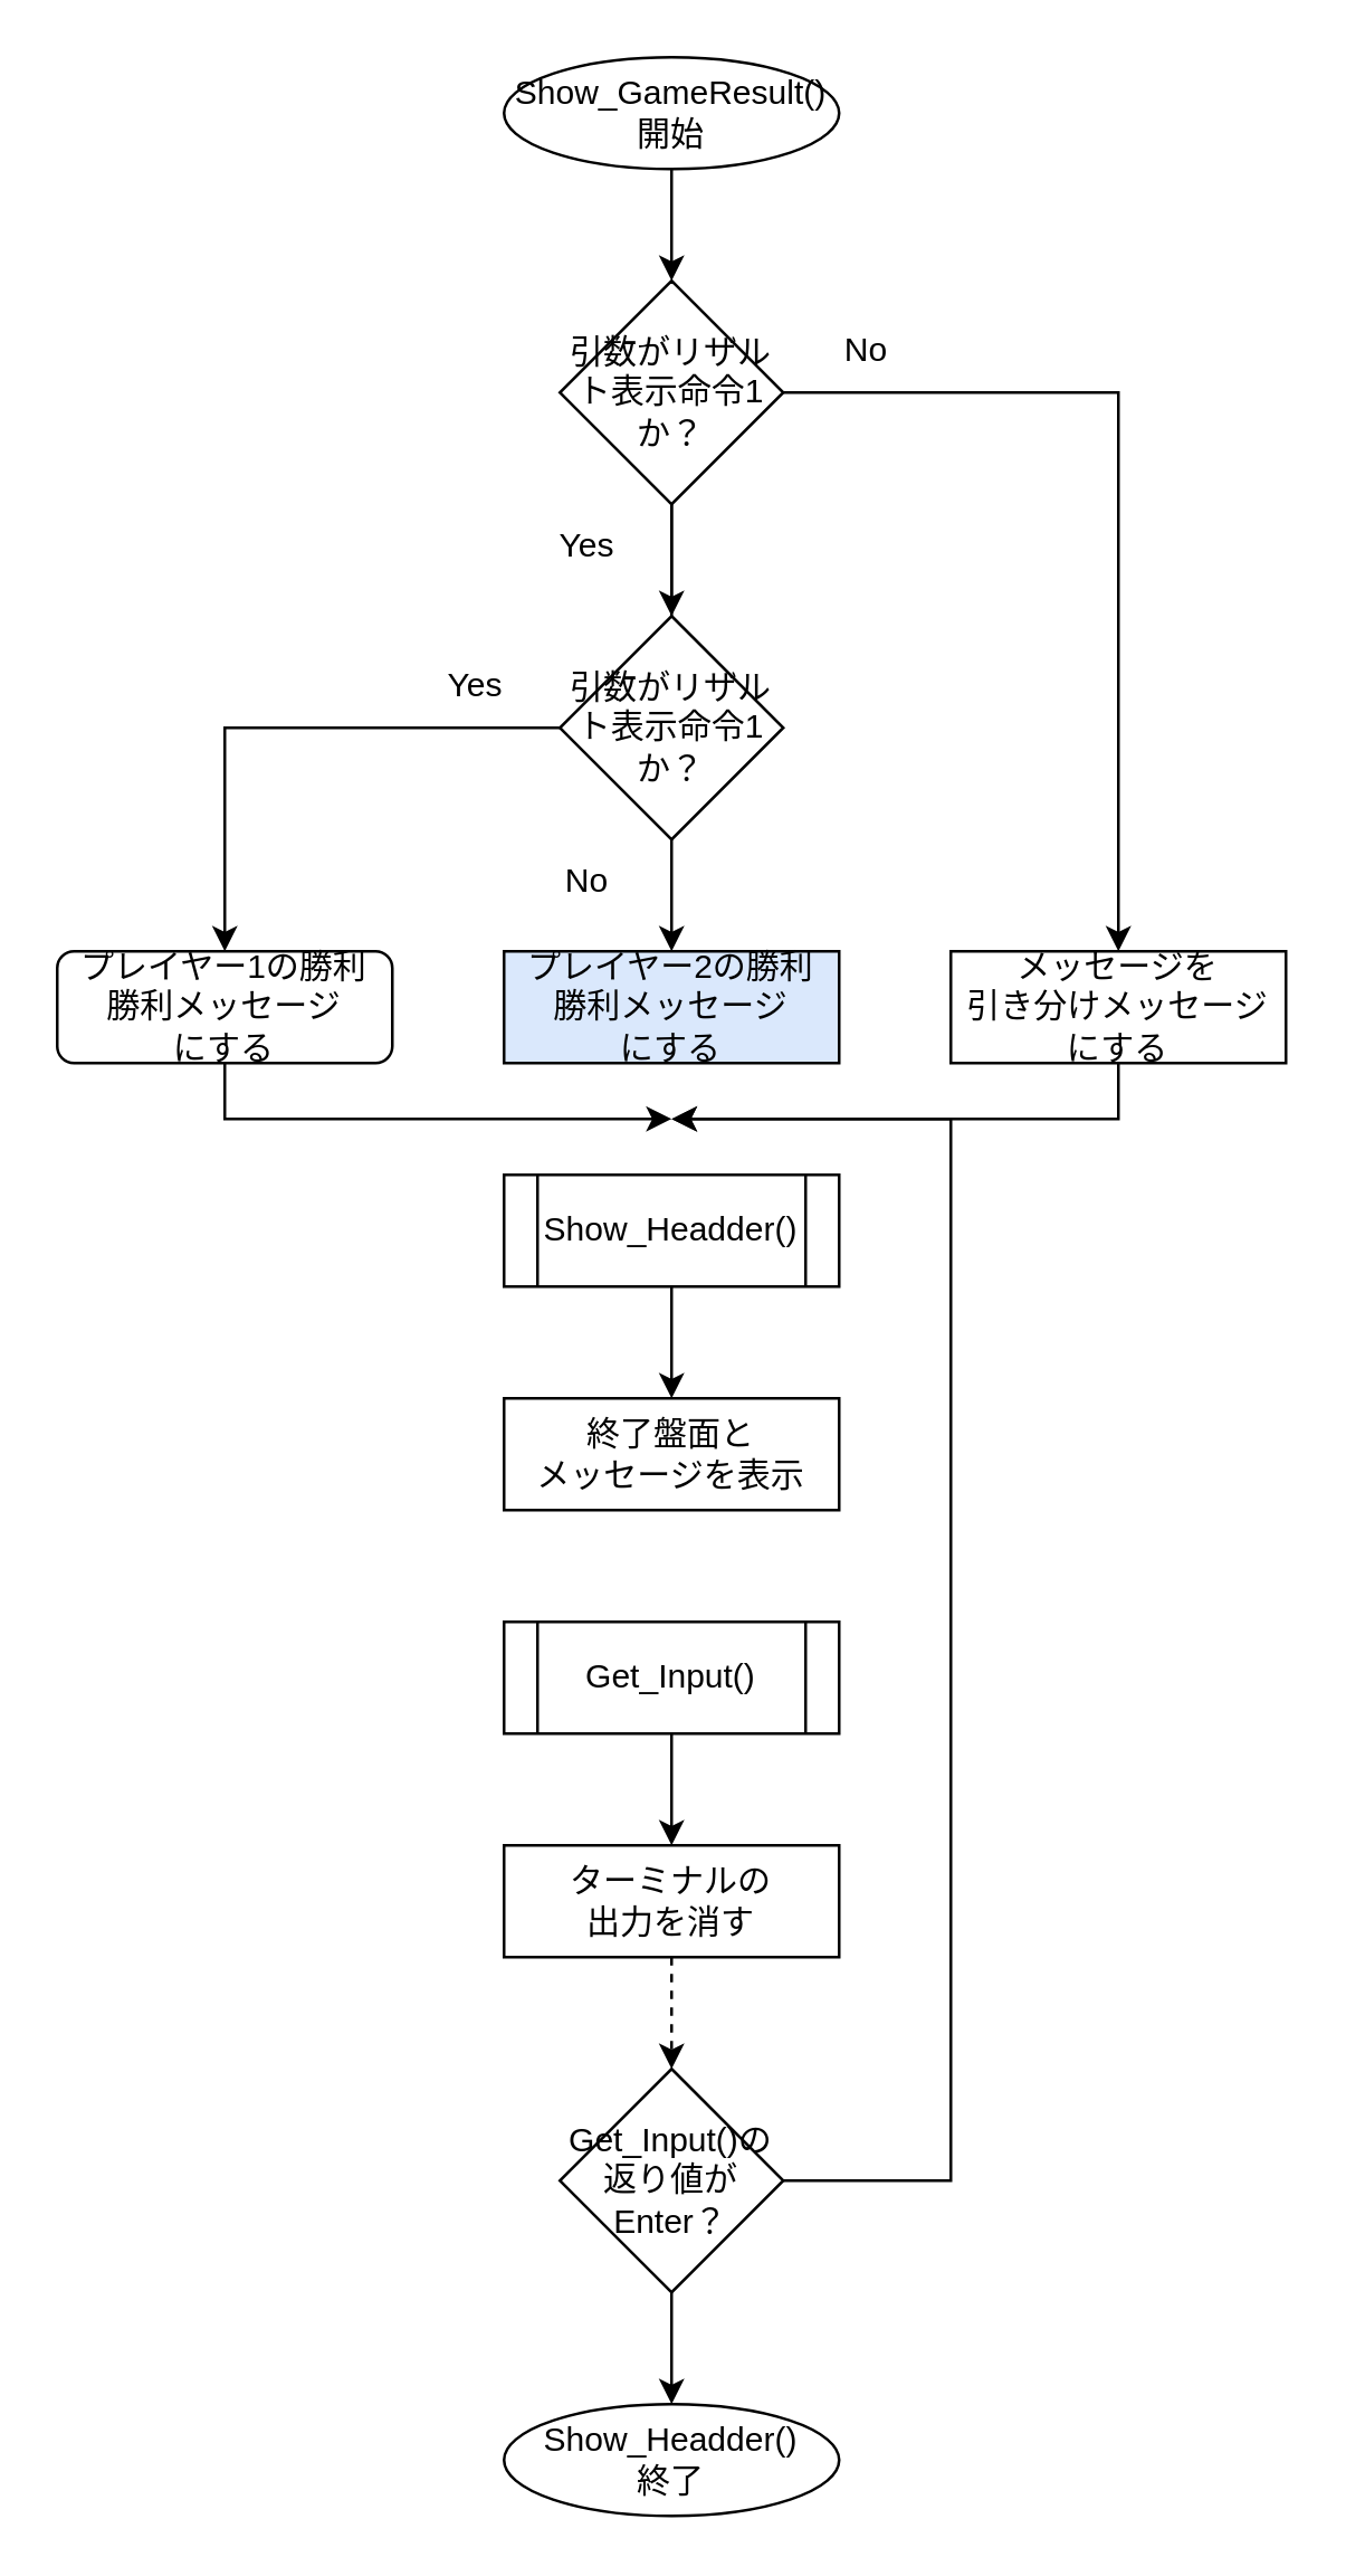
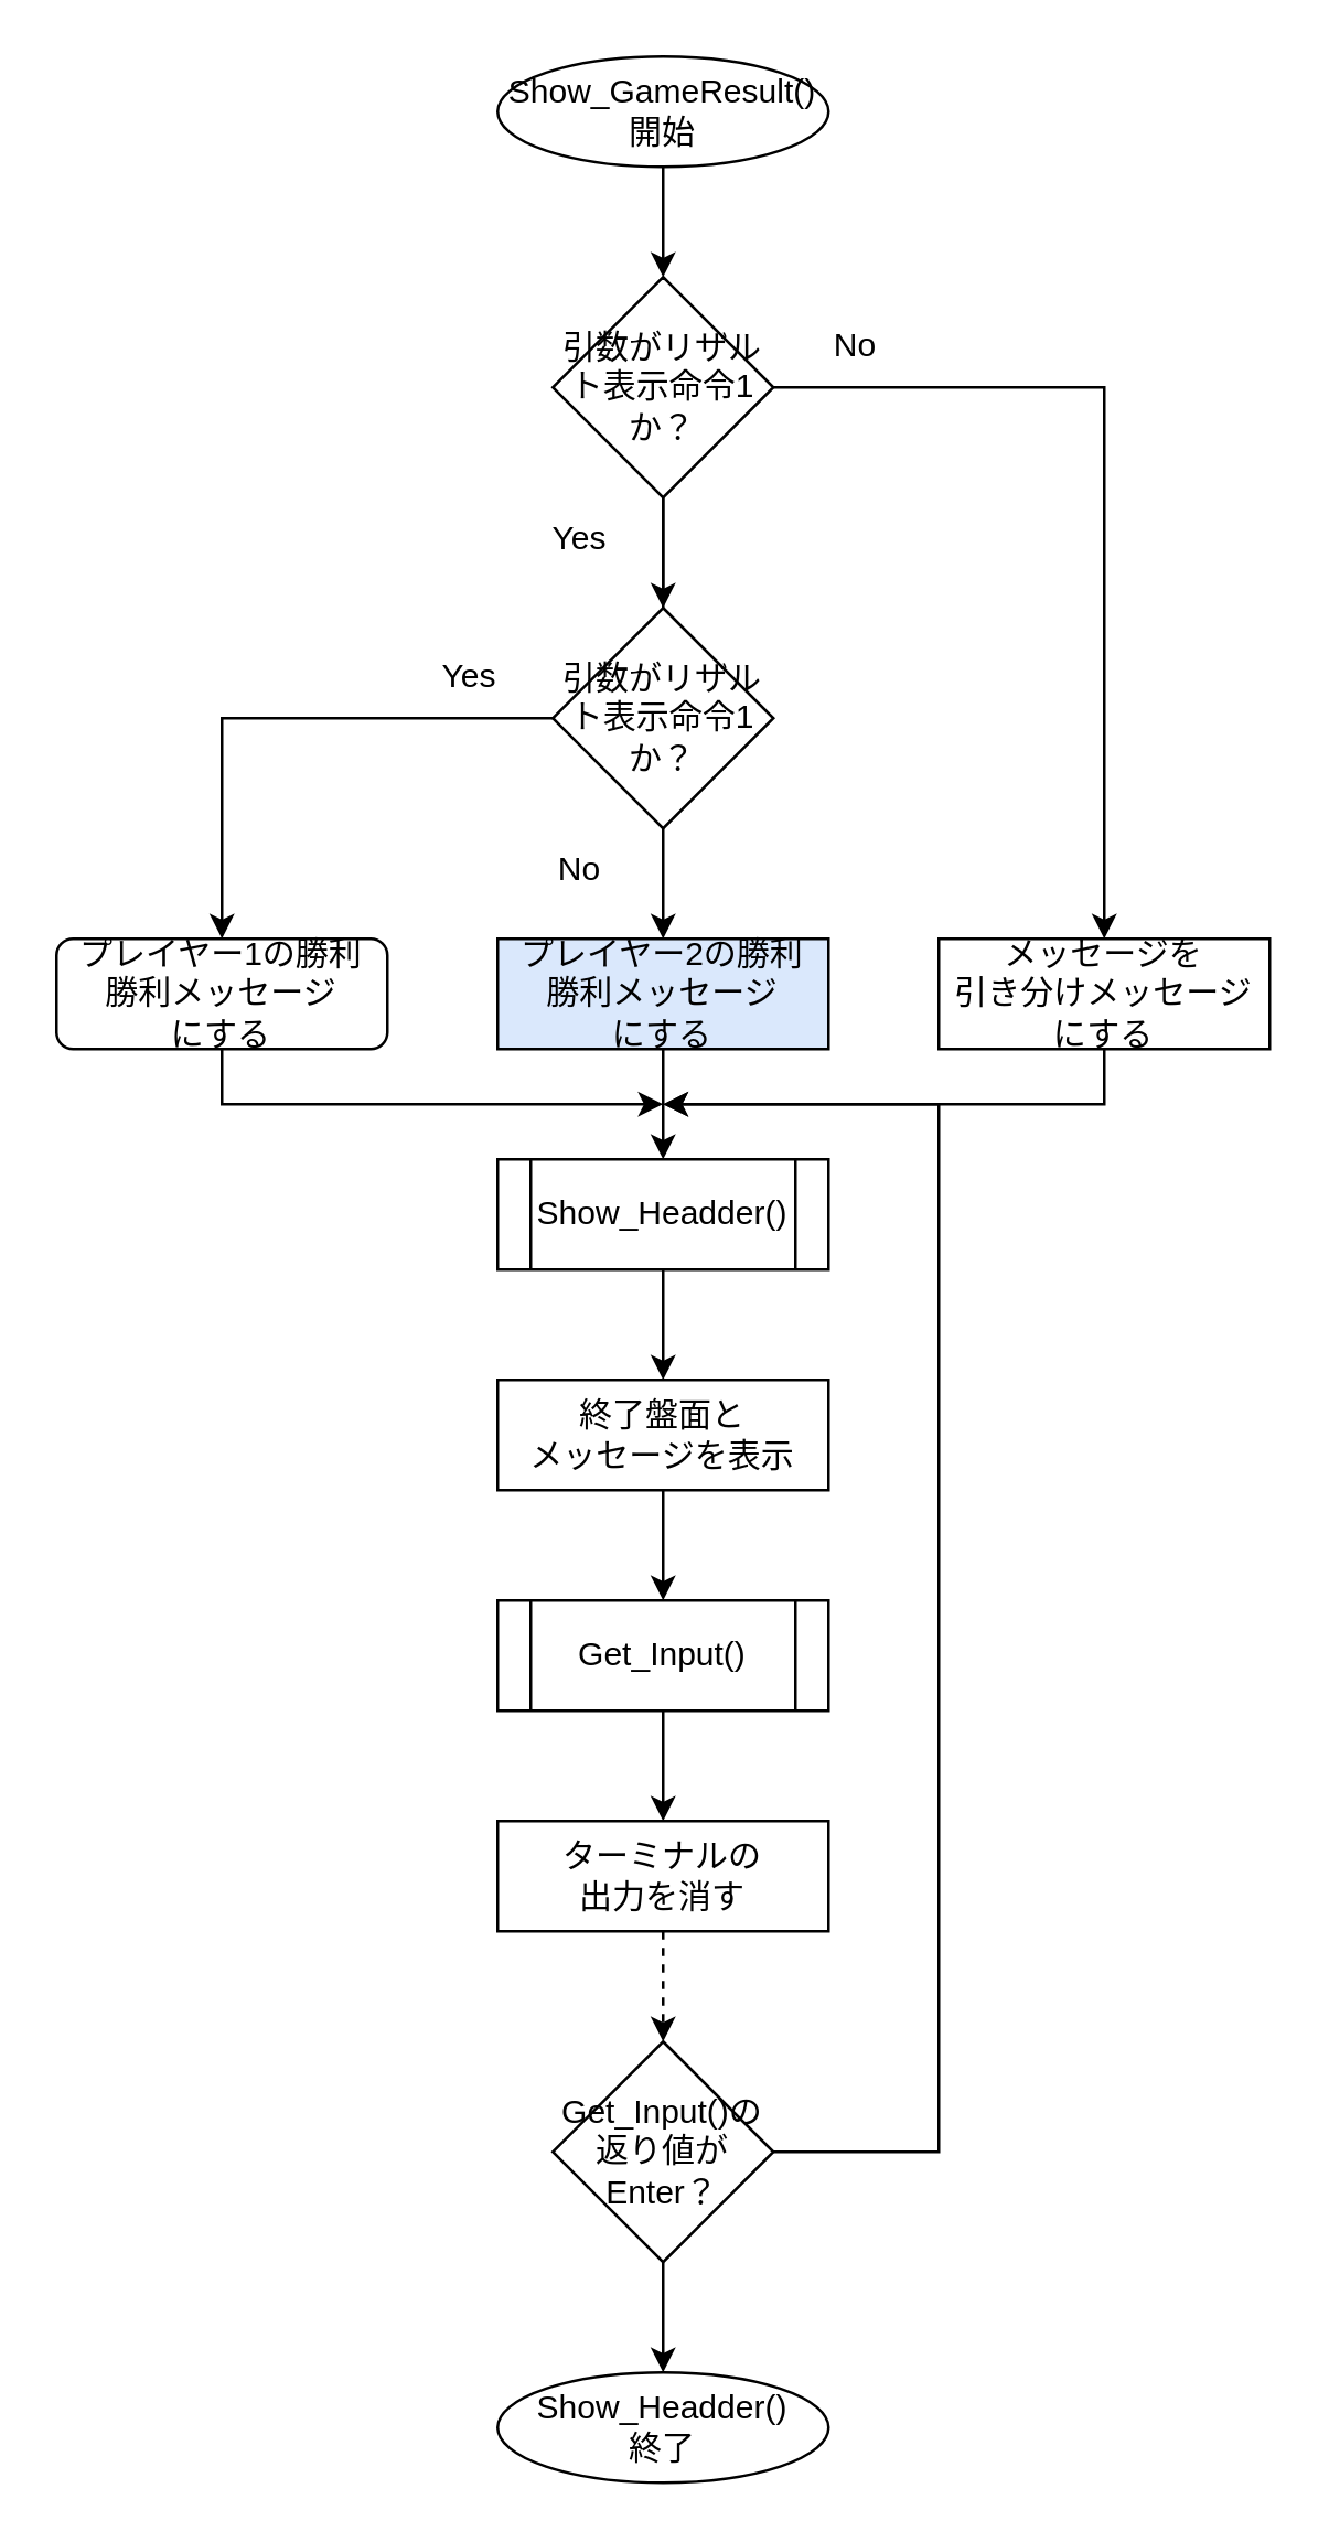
+ <mxCell id="8" style="edgeStyle=orthogonalEdgeStyle;rounded=0;orthogonalLoop=1;jettySize=auto;html=1;exitX=0.5;exitY=1;exitDx=0;exitDy=0;entryX=0.5;entryY=0;entryDx=0;entryDy=0;" parent="1" source="9" target="7" edge="1"><mxGeometry relative="1" as="geometry" /></mxCell>
+ <mxCell id="12" style="edgeStyle=orthogonalEdgeStyle;rounded=0;orthogonalLoop=1;jettySize=auto;html=1;exitX=0.5;exitY=1;exitDx=0;exitDy=0;entryX=0.5;entryY=0;entryDx=0;entryDy=0;" parent="1" source="13" target="15" edge="1"><mxGeometry relative="1" as="geometry" /></mxCell>
